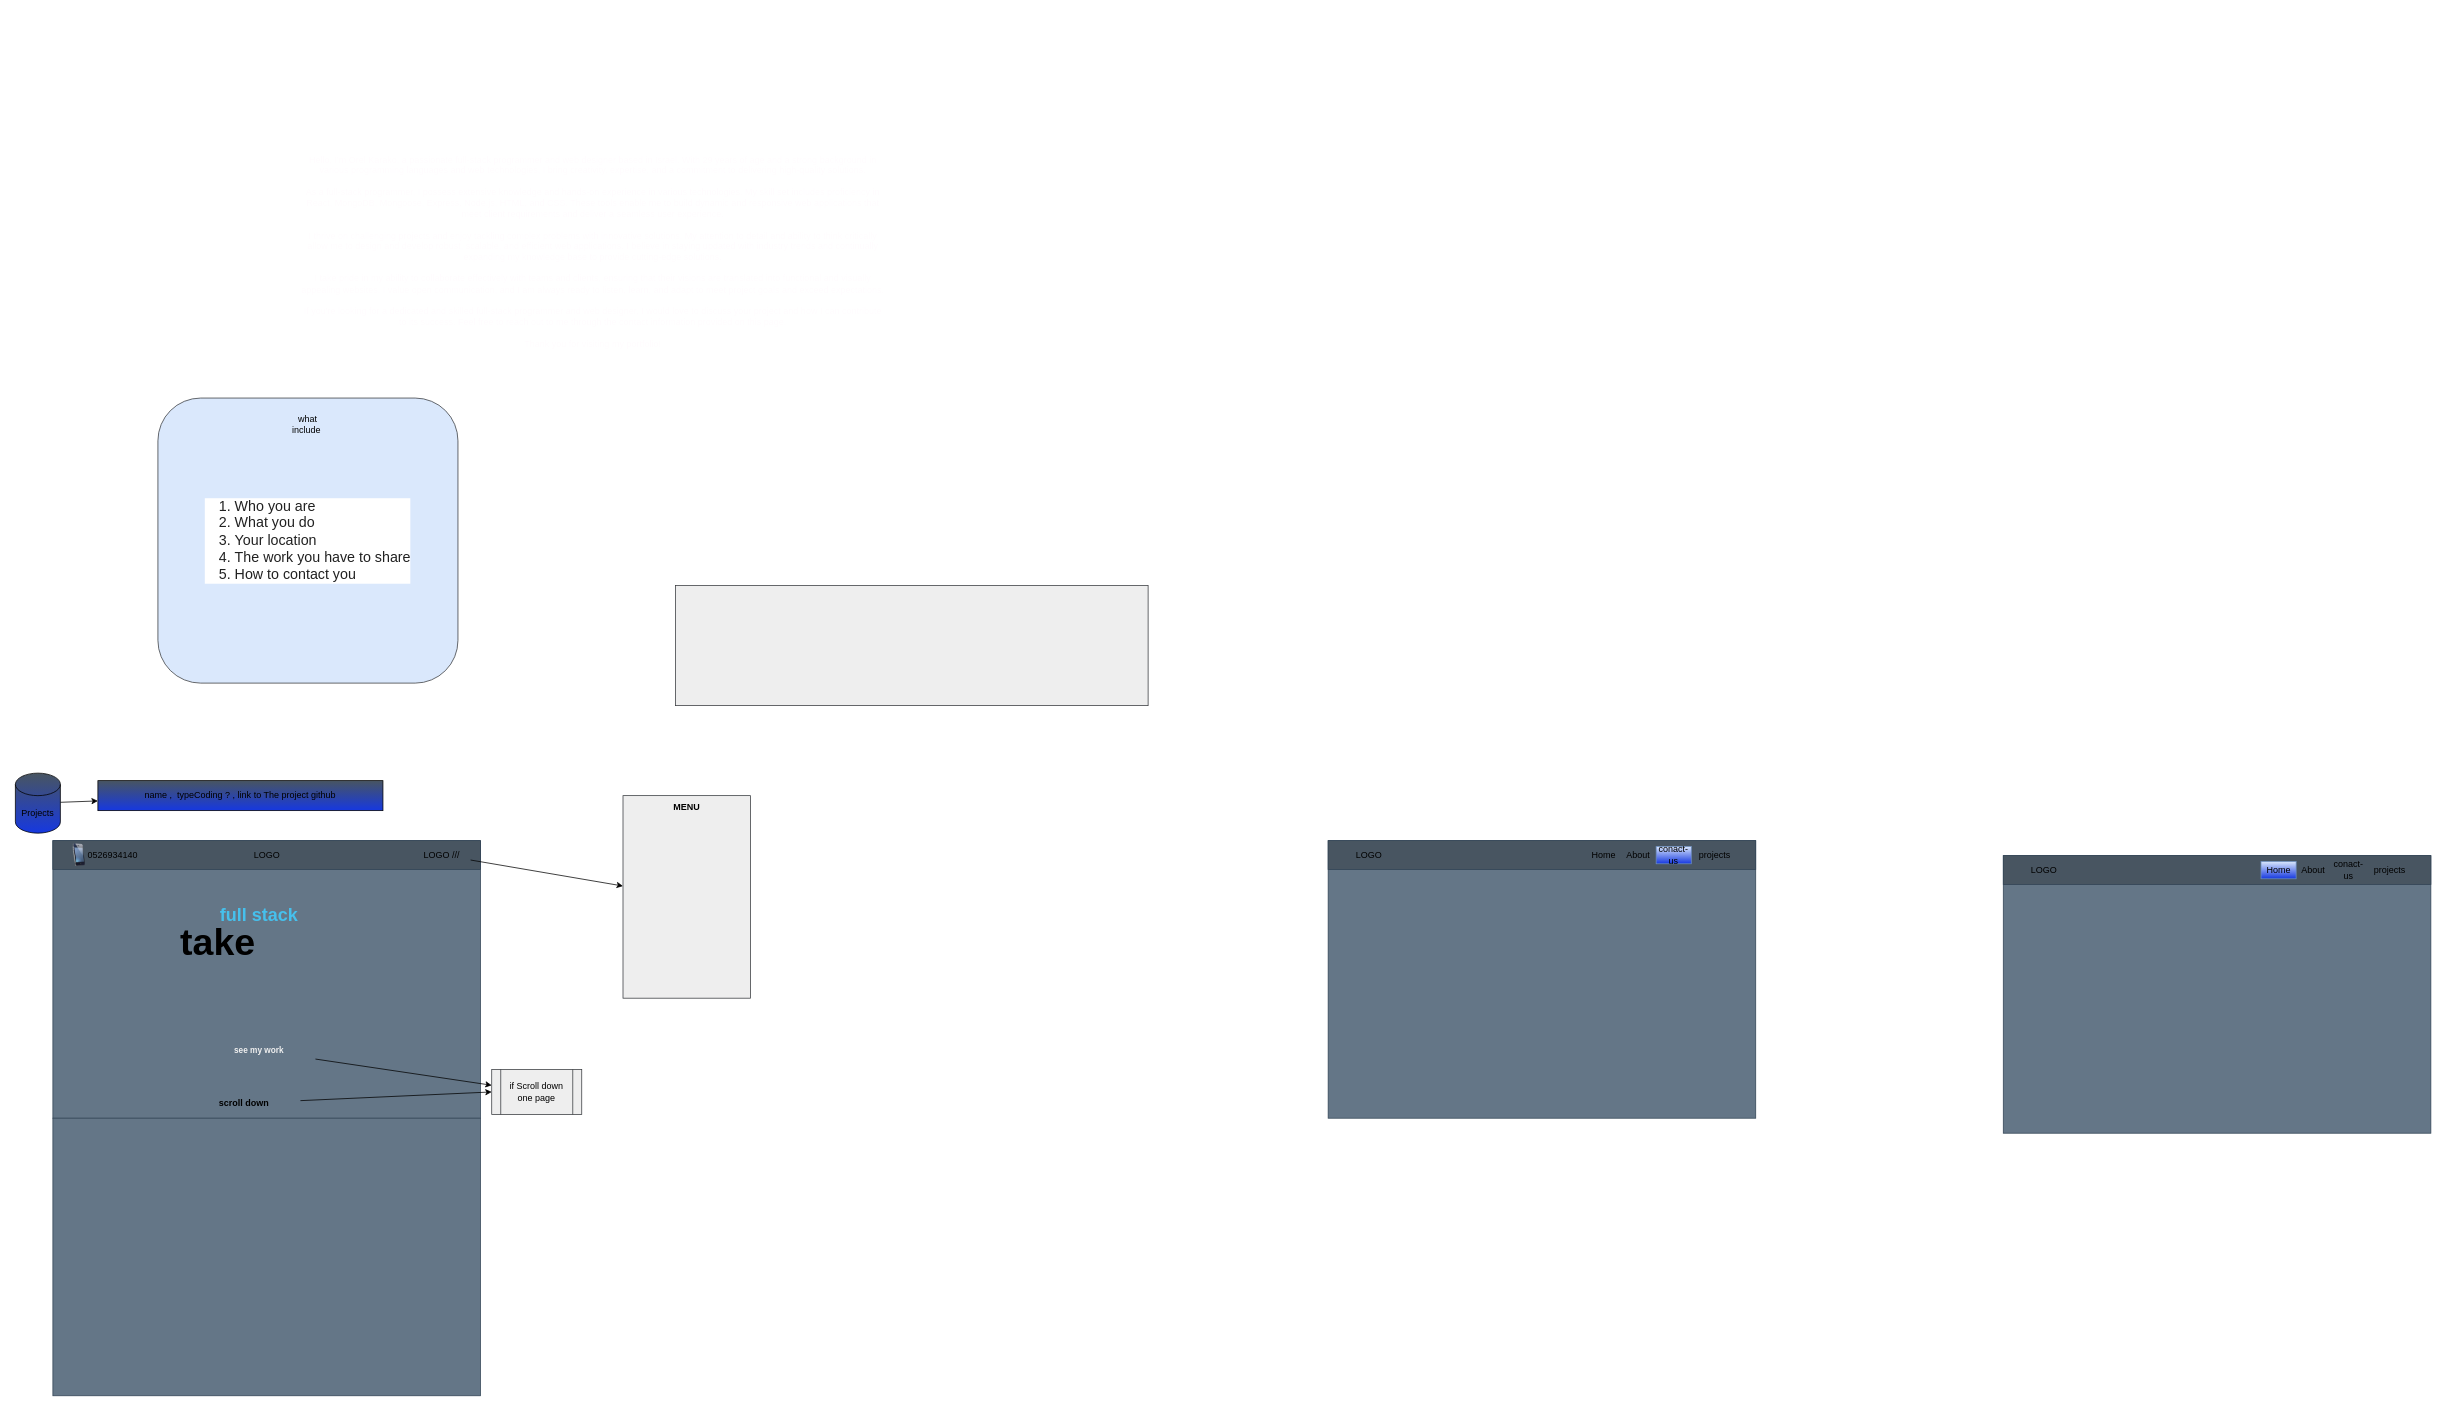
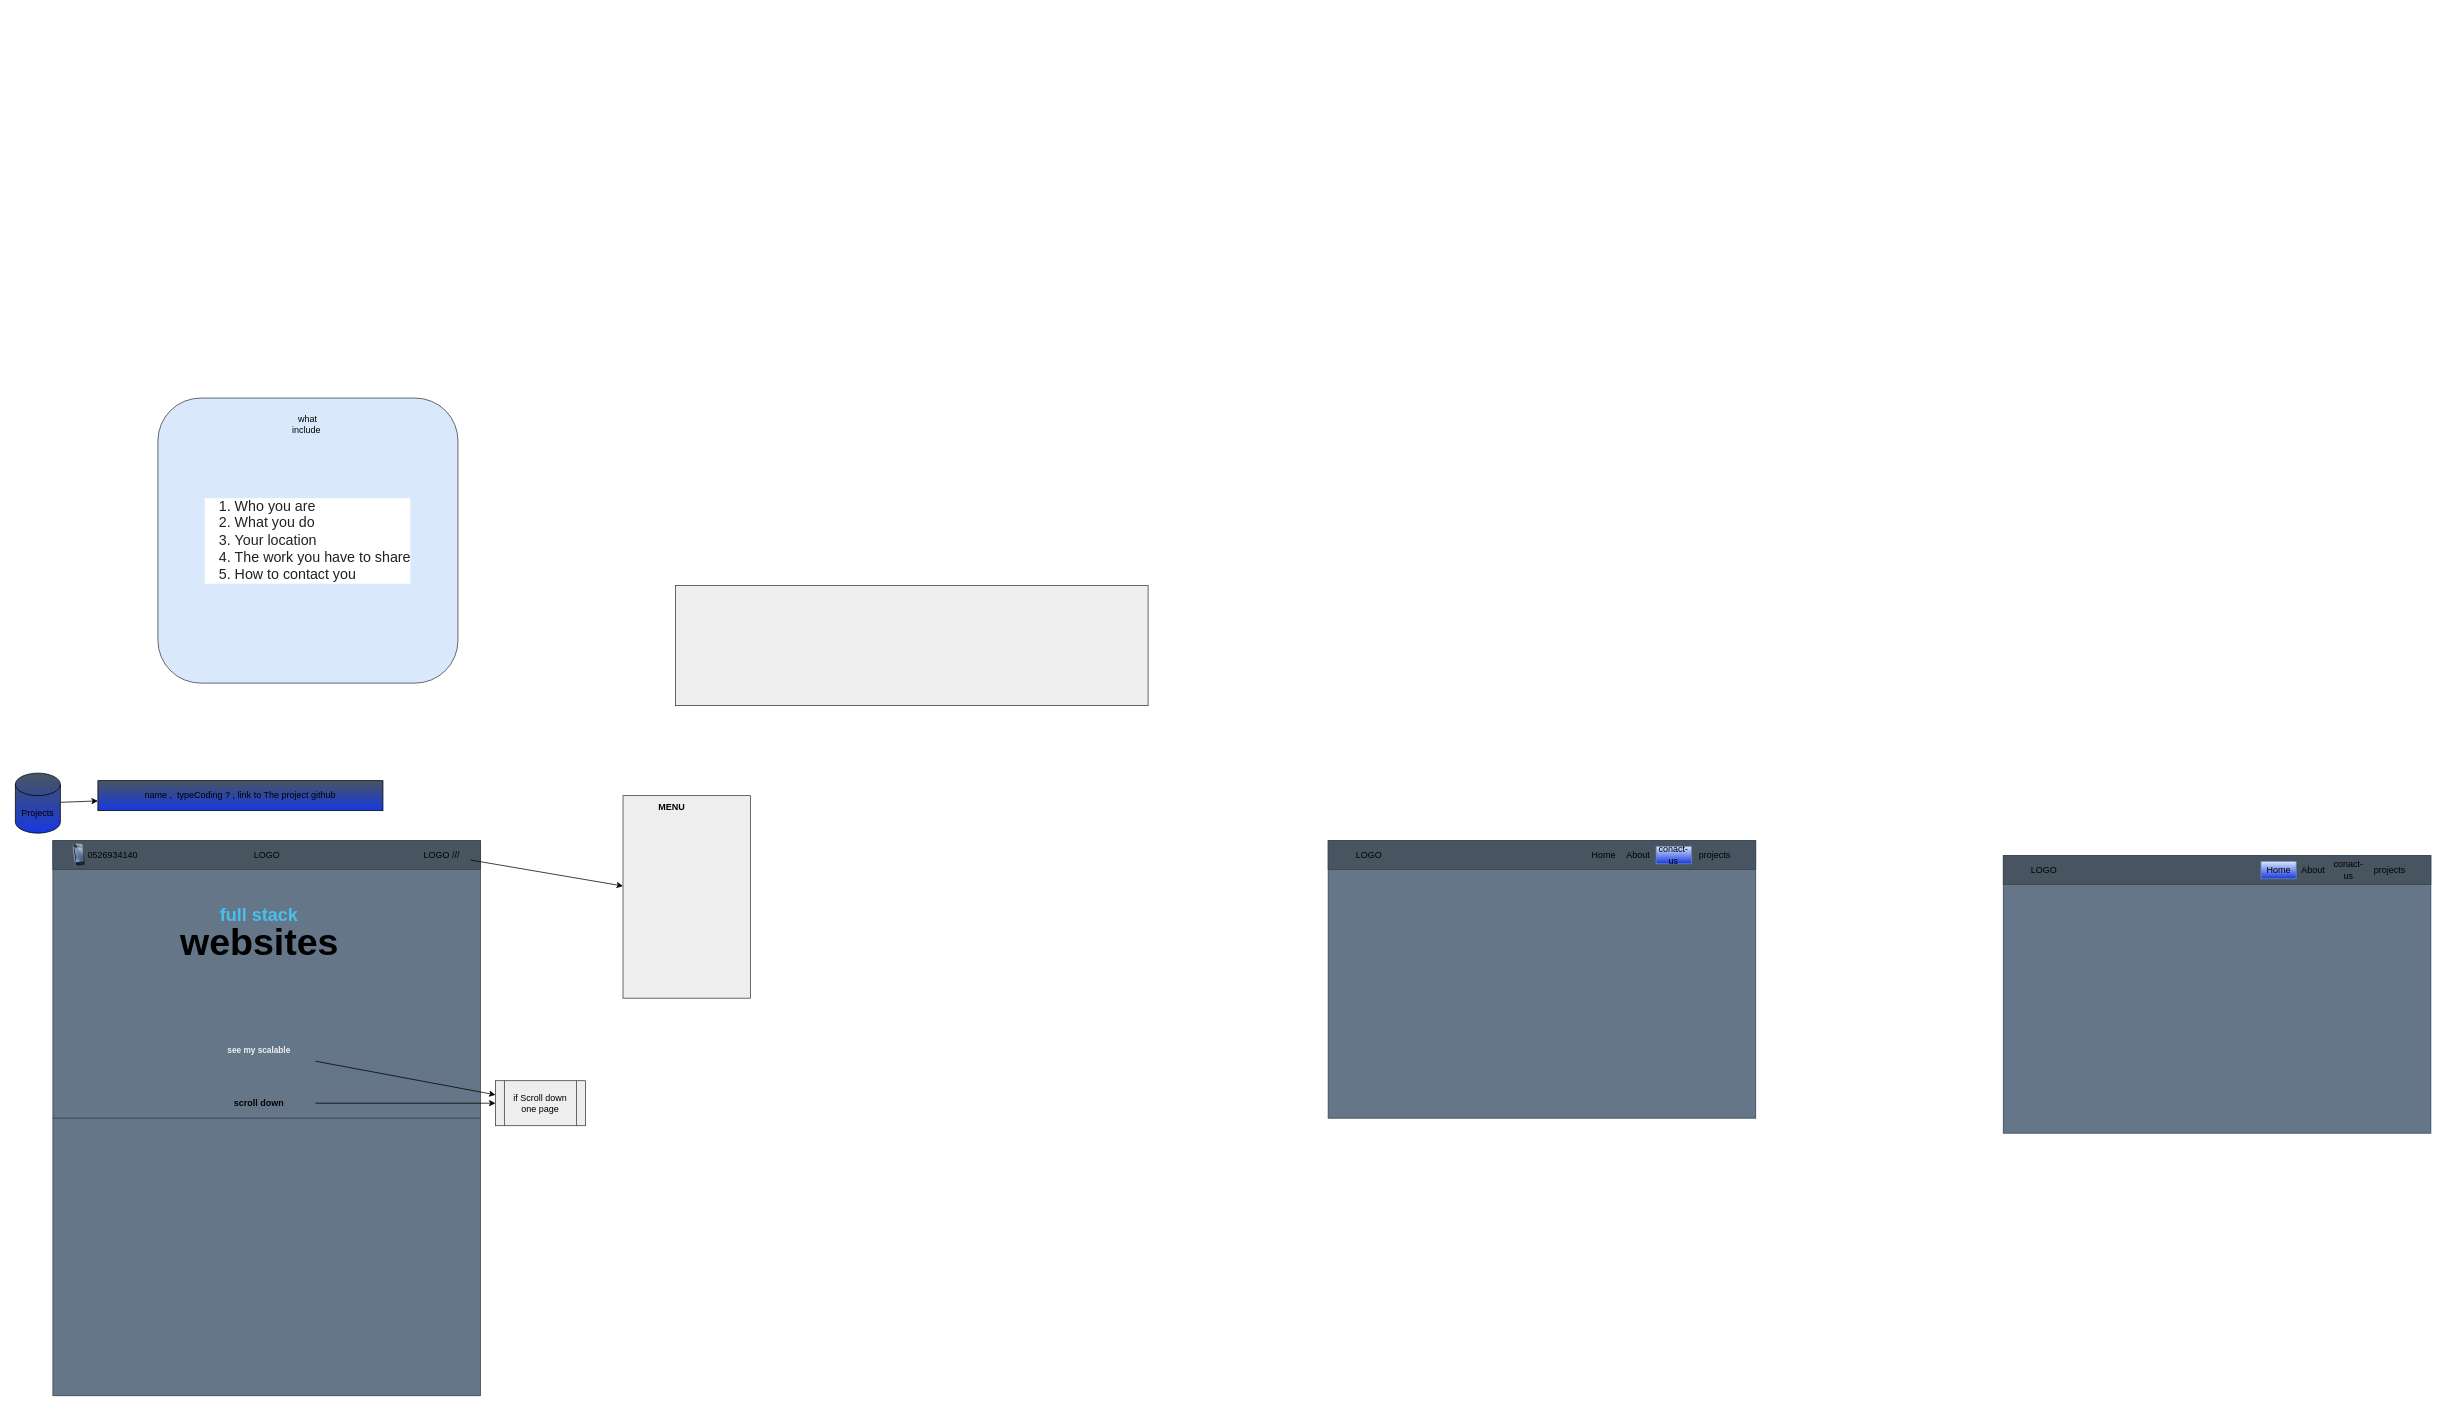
- <mxCell id="44" value="MENU" style="text;html=1;strokeColor=none;fillColor=none;align=center;verticalAlign=middle;whiteSpace=wrap;rounded=0;labelBackgroundColor=none;fontSize=12;fontColor=#000000;fontStyle=1" parent="42" vertex="1"><mxGeometry x="67.998" y="6.044" width="33.999" height="19.796" as="geometry" /></mxCell>
+ <mxCell id="44" value="MENU" style="text;html=1;strokeColor=none;fillColor=none;align=center;verticalAlign=middle;whiteSpace=wrap;rounded=0;labelBackgroundColor=none;fontSize=12;fontColor=#000000;fontStyle=1" parent="42" vertex="1"><mxGeometry x="47.998" y="6.044" width="33.999" height="19.796" as="geometry" /></mxCell>
- <mxCell id="33" value="&lt;h1 style=&quot;&quot;&gt;&lt;font style=&quot;font-size: 50px;&quot;&gt;take&lt;/font&gt;&lt;/h1&gt;" style="text;html=1;strokeColor=none;fillColor=none;spacing=5;spacingTop=-20;whiteSpace=wrap;overflow=hidden;rounded=0;labelBackgroundColor=none;fontSize=35;" parent="25" vertex="1"><mxGeometry x="165" y="50" width="240" height="170" as="geometry" /></mxCell>
+ <mxCell id="33" value="&lt;h1 style=&quot;&quot;&gt;&lt;font style=&quot;font-size: 50px;&quot;&gt;websites&lt;/font&gt;&lt;/h1&gt;" style="text;html=1;strokeColor=none;fillColor=none;spacing=5;spacingTop=-20;whiteSpace=wrap;overflow=hidden;rounded=0;labelBackgroundColor=none;fontSize=35;" parent="25" vertex="1"><mxGeometry x="165" y="50" width="240" height="170" as="geometry" /></mxCell>
- <mxCell id="35" value="&lt;font style=&quot;font-size: 11px;&quot;&gt;&lt;b style=&quot;font-size: 11px;&quot;&gt;see my work&lt;/b&gt;&lt;/font&gt;" style="text;html=1;strokeColor=none;fillColor=none;align=center;verticalAlign=middle;whiteSpace=wrap;rounded=0;labelBackgroundColor=none;fontSize=11;fontColor=#F0F0F0;" parent="25" vertex="1"><mxGeometry x="200" y="260" width="150" height="40" as="geometry" /></mxCell>
+ <mxCell id="35" value="&lt;font style=&quot;font-size: 11px;&quot;&gt;&lt;b style=&quot;font-size: 11px;&quot;&gt;see my scalable&lt;/b&gt;&lt;/font&gt;" style="text;html=1;strokeColor=none;fillColor=none;align=center;verticalAlign=middle;whiteSpace=wrap;rounded=0;labelBackgroundColor=none;fontSize=11;fontColor=#F0F0F0;" parent="25" vertex="1"><mxGeometry x="200" y="260" width="150" height="40" as="geometry" /></mxCell>
- <mxCell id="38" value="&lt;font color=&quot;#000000&quot;&gt;if Scroll down one page&lt;/font&gt;" style="shape=process;whiteSpace=wrap;html=1;backgroundOutline=1;labelBackgroundColor=none;fontSize=12;fillColor=#eeeeee;strokeColor=#36393d;" parent="25" vertex="1"><mxGeometry x="585" y="305" width="120" height="60" as="geometry" /></mxCell>
+ <mxCell id="38" value="&lt;font color=&quot;#000000&quot;&gt;if Scroll down one page&lt;/font&gt;" style="shape=process;whiteSpace=wrap;html=1;backgroundOutline=1;labelBackgroundColor=none;fontSize=12;fillColor=#eeeeee;strokeColor=#36393d;" parent="25" vertex="1"><mxGeometry x="590" y="320" width="120" height="60" as="geometry" /></mxCell>
- <mxCell id="36" value="&lt;font style=&quot;font-size: 12px;&quot;&gt;&lt;b style=&quot;font-size: 12px;&quot;&gt;scroll down&lt;/b&gt;&lt;/font&gt;" style="text;html=1;strokeColor=none;fillColor=none;align=center;verticalAlign=middle;whiteSpace=wrap;rounded=0;labelBackgroundColor=none;fontSize=12;" parent="25" vertex="1"><mxGeometry x="180" y="340" width="150" height="20" as="geometry" /></mxCell>
+ <mxCell id="36" value="&lt;font style=&quot;font-size: 12px;&quot;&gt;&lt;b style=&quot;font-size: 12px;&quot;&gt;scroll down&lt;/b&gt;&lt;/font&gt;" style="text;html=1;strokeColor=none;fillColor=none;align=center;verticalAlign=middle;whiteSpace=wrap;rounded=0;labelBackgroundColor=none;fontSize=12;" parent="25" vertex="1"><mxGeometry x="200" y="340" width="150" height="20" as="geometry" /></mxCell>
